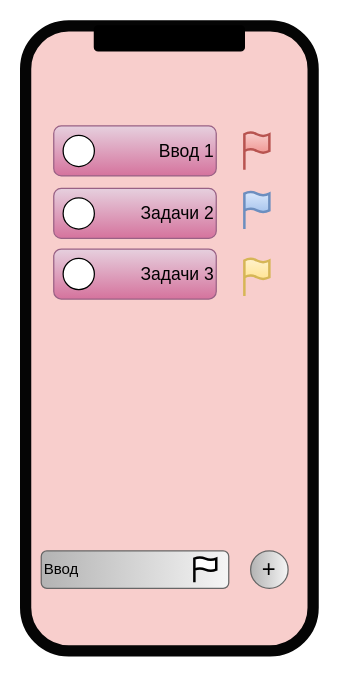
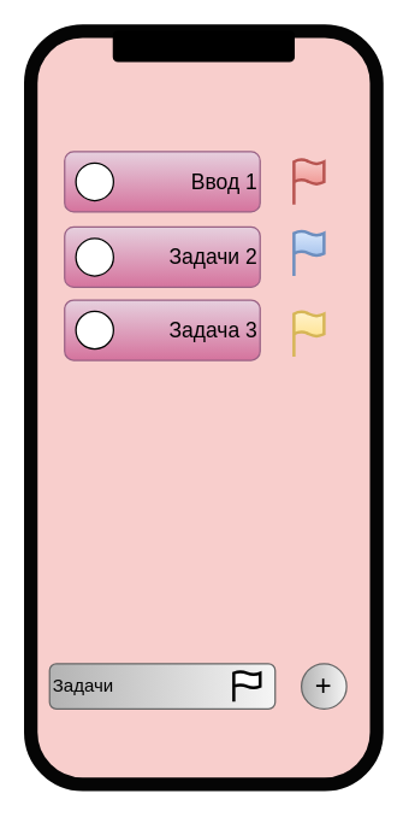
- <mxCell id="8" value="&lt;font style=&quot;font-size: 14px;&quot;&gt;Задачи 3&lt;/font&gt;" style="rounded=1;whiteSpace=wrap;html=1;align=right;fillColor=#e6d0de;gradientColor=#d5739d;strokeColor=#996185;" vertex="1" parent="1"><mxGeometry x="42.5" y="198.5" width="130" height="40" as="geometry" /></mxCell>
+ <mxCell id="8" value="&lt;font style=&quot;font-size: 14px;&quot;&gt;Задача 3&lt;/font&gt;" style="rounded=1;whiteSpace=wrap;html=1;align=right;fillColor=#e6d0de;gradientColor=#d5739d;strokeColor=#996185;" vertex="1" parent="1"><mxGeometry x="42.5" y="198.5" width="130" height="40" as="geometry" /></mxCell>
- <mxCell id="4" value="Ввод" style="rounded=1;whiteSpace=wrap;html=1;align=left;fillColor=#f5f5f5;gradientColor=#b3b3b3;strokeColor=#666666;gradientDirection=west;" vertex="1" parent="1"><mxGeometry x="32.5" y="440" width="150" height="30" as="geometry" /></mxCell>
+ <mxCell id="4" value="Задачи" style="rounded=1;whiteSpace=wrap;html=1;align=left;fillColor=#f5f5f5;gradientColor=#b3b3b3;strokeColor=#666666;gradientDirection=west;" vertex="1" parent="1"><mxGeometry x="32.5" y="440" width="150" height="30" as="geometry" /></mxCell>
